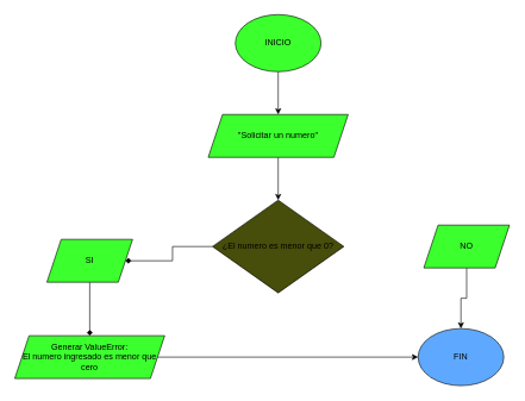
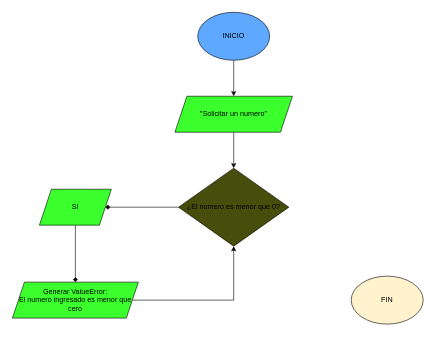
- <mxCell id="3" value="INICIO" style="ellipse;whiteSpace=wrap;html=1;fillColor=#3cff2e;" vertex="1" parent="1"><mxGeometry x="329" y="20" width="120" height="80" as="geometry" /></mxCell>
+ <mxCell id="3" value="INICIO" style="ellipse;whiteSpace=wrap;html=1;fillColor=#5EA9FF;" vertex="1" parent="1"><mxGeometry x="329" y="20" width="120" height="80" as="geometry" /></mxCell>
- <mxCell id="11" value="NO" style="shape=parallelogram;perimeter=parallelogramPerimeter;whiteSpace=wrap;html=1;fixedSize=1;fillColor=#3CFF2E;" vertex="1" parent="1"><mxGeometry x="593" y="315" width="120" height="60" as="geometry" /></mxCell>
- <mxCell id="9" value="SI" style="shape=parallelogram;perimeter=parallelogramPerimeter;whiteSpace=wrap;html=1;fixedSize=1;fillColor=#3CFF2E;" vertex="1" parent="1"><mxGeometry x="65" y="335" width="120" height="60" as="geometry" /></mxCell>
+ <mxCell id="9" value="SI" style="shape=parallelogram;perimeter=parallelogramPerimeter;whiteSpace=wrap;html=1;fixedSize=1;fillColor=#3CFF2E;" vertex="1" parent="1"><mxGeometry x="65" y="315" width="120" height="60" as="geometry" /></mxCell>
- <mxCell id="10" value="" style="edgeStyle=orthogonalEdgeStyle;rounded=0;orthogonalLoop=1;jettySize=auto;html=1;" edge="1" parent="1" source="11" target="14"><mxGeometry relative="1" as="geometry" /></mxCell>
- <mxCell id="12" style="edgeStyle=orthogonalEdgeStyle;rounded=0;orthogonalLoop=1;jettySize=auto;html=1;entryX=0;entryY=0.5;entryDx=0;entryDy=0;" edge="1" parent="1" source="13" target="14"><mxGeometry relative="1" as="geometry" /></mxCell>
+ <mxCell id="12" style="edgeStyle=orthogonalEdgeStyle;rounded=0;orthogonalLoop=1;jettySize=auto;html=1;" edge="1" parent="1" source="13" target="7"><mxGeometry relative="1" as="geometry" /></mxCell>
- <mxCell id="14" value="FIN" style="ellipse;whiteSpace=wrap;html=1;fillColor=#5EA9FF;" vertex="1" parent="1"><mxGeometry x="585" y="460" width="120" height="80" as="geometry" /></mxCell>
+ <mxCell id="14" value="FIN" style="ellipse;whiteSpace=wrap;html=1;fillColor=#fff2cc;" vertex="1" parent="1"><mxGeometry x="585" y="460" width="120" height="80" as="geometry" /></mxCell>
